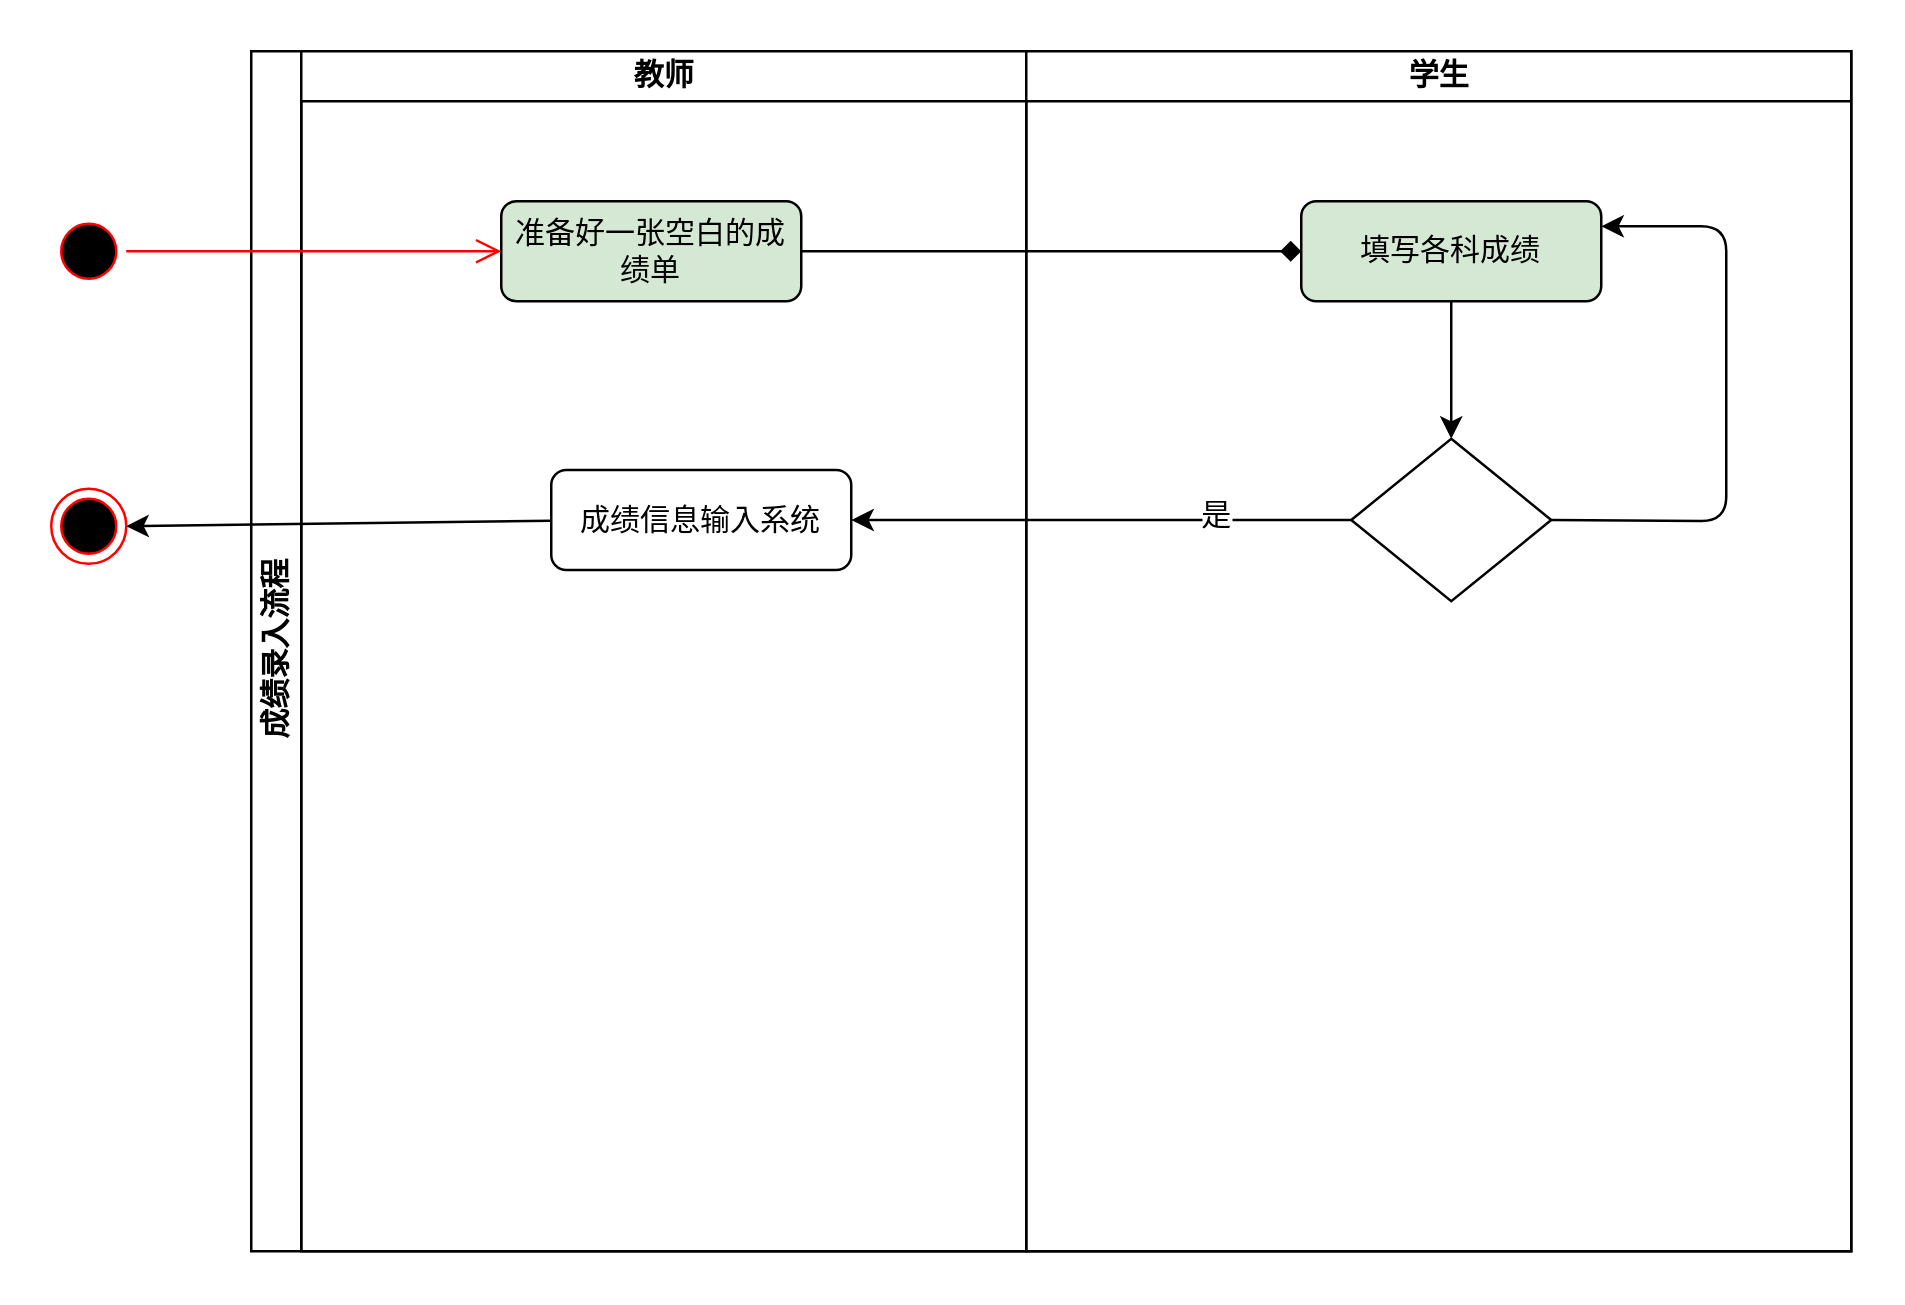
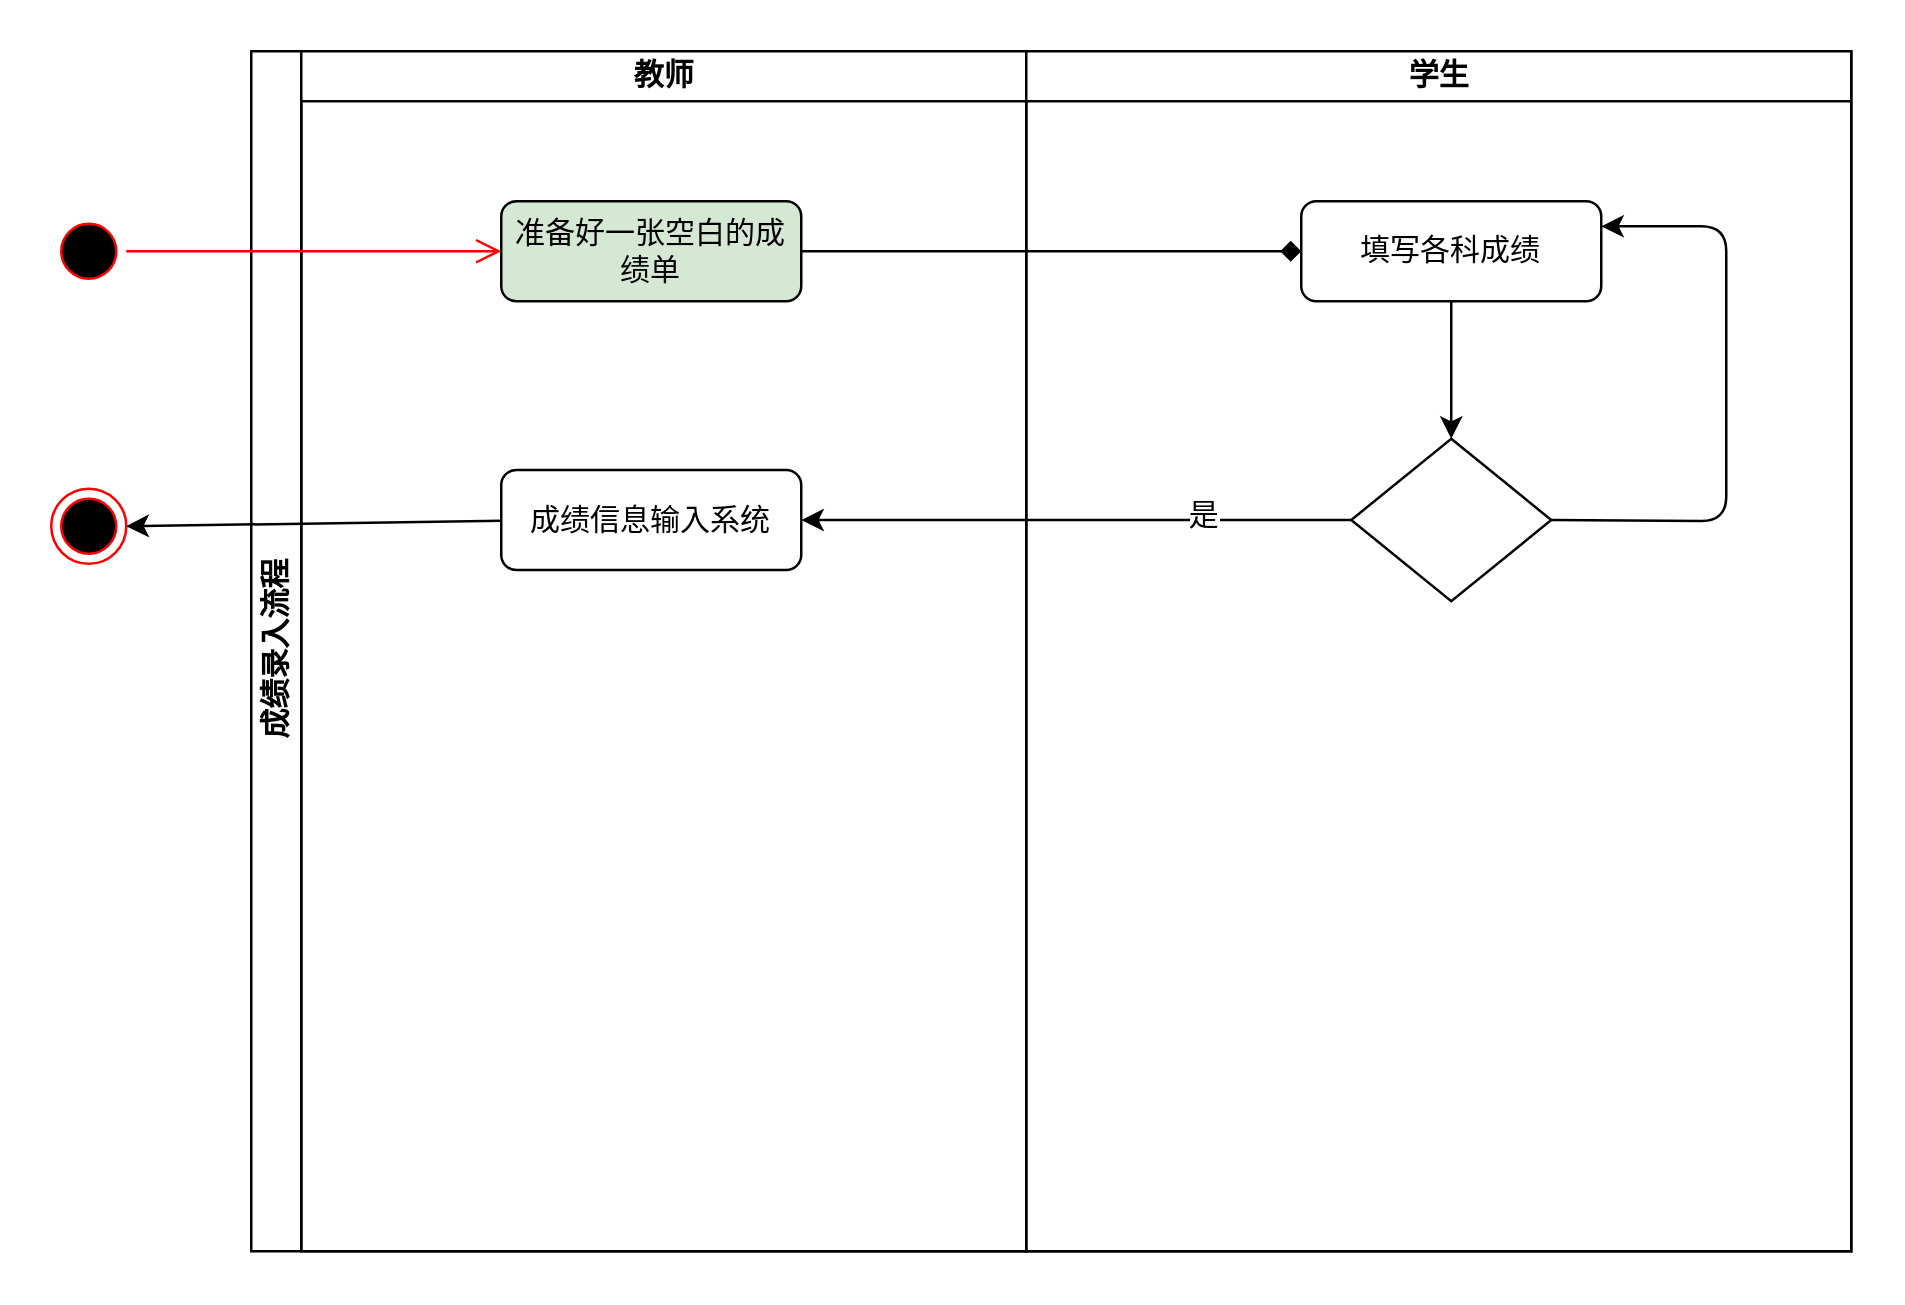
- <mxCell id="7" value="填写各科成绩" style="rounded=1;whiteSpace=wrap;html=1;fillColor=#d5e8d4;" parent="6" vertex="1"><mxGeometry x="110" y="60" width="120" height="40" as="geometry" /></mxCell>
+ <mxCell id="7" value="填写各科成绩" style="rounded=1;whiteSpace=wrap;html=1;" parent="6" vertex="1"><mxGeometry x="110" y="60" width="120" height="40" as="geometry" /></mxCell>
- <mxCell id="5" value="成绩信息输入系统" style="rounded=1;whiteSpace=wrap;html=1;" parent="3" vertex="1"><mxGeometry x="100" y="167.5" width="120" height="40" as="geometry" /></mxCell>
+ <mxCell id="5" value="成绩信息输入系统" style="rounded=1;whiteSpace=wrap;html=1;" parent="3" vertex="1"><mxGeometry x="80" y="167.5" width="120" height="40" as="geometry" /></mxCell>
